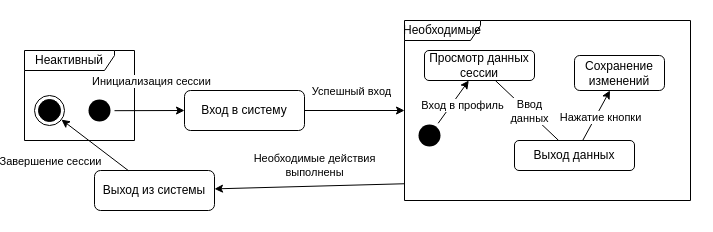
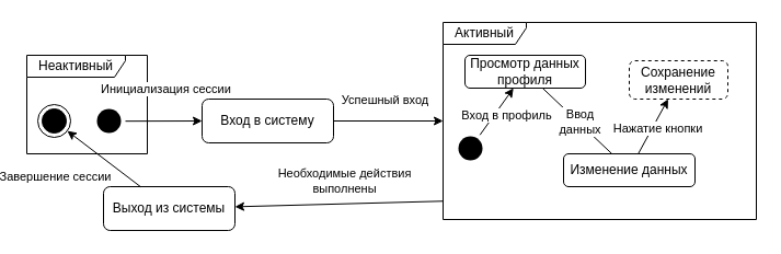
- <mxCell id="8" value="Необходимые" style="shape=umlFrame;whiteSpace=wrap;html=1;pointerEvents=0;width=76;height=20;" parent="1" vertex="1"><mxGeometry x="400" y="20" width="286" height="180" as="geometry" /></mxCell>
+ <mxCell id="8" value="Активный" style="shape=umlFrame;whiteSpace=wrap;html=1;pointerEvents=0;width=76;height=20;" parent="1" vertex="1"><mxGeometry x="400" y="20" width="286" height="180" as="geometry" /></mxCell>
- <mxCell id="12" value="Просмотр данных сессии" style="rounded=1;whiteSpace=wrap;html=1;" parent="1" vertex="1"><mxGeometry x="420" y="50" width="110" height="30" as="geometry" /></mxCell>
+ <mxCell id="12" value="Просмотр данных профиля" style="rounded=1;whiteSpace=wrap;html=1;" parent="1" vertex="1"><mxGeometry x="420" y="50" width="110" height="30" as="geometry" /></mxCell>
- <mxCell id="25" value="Сохранение изменений" style="rounded=1;whiteSpace=wrap;html=1;" parent="1" vertex="1"><mxGeometry x="570" y="55" width="90" height="35" as="geometry" /></mxCell>
+ <mxCell id="25" value="Сохранение изменений" style="rounded=1;whiteSpace=wrap;html=1;dashed=1;" parent="1" vertex="1"><mxGeometry x="570" y="55" width="90" height="35" as="geometry" /></mxCell>
- <mxCell id="22" value="Выход данных" style="rounded=1;whiteSpace=wrap;html=1;" parent="1" vertex="1"><mxGeometry x="510" y="140" width="120" height="30" as="geometry" /></mxCell>
+ <mxCell id="22" value="Изменение данных" style="rounded=1;whiteSpace=wrap;html=1;" parent="1" vertex="1"><mxGeometry x="510" y="140" width="120" height="30" as="geometry" /></mxCell>
